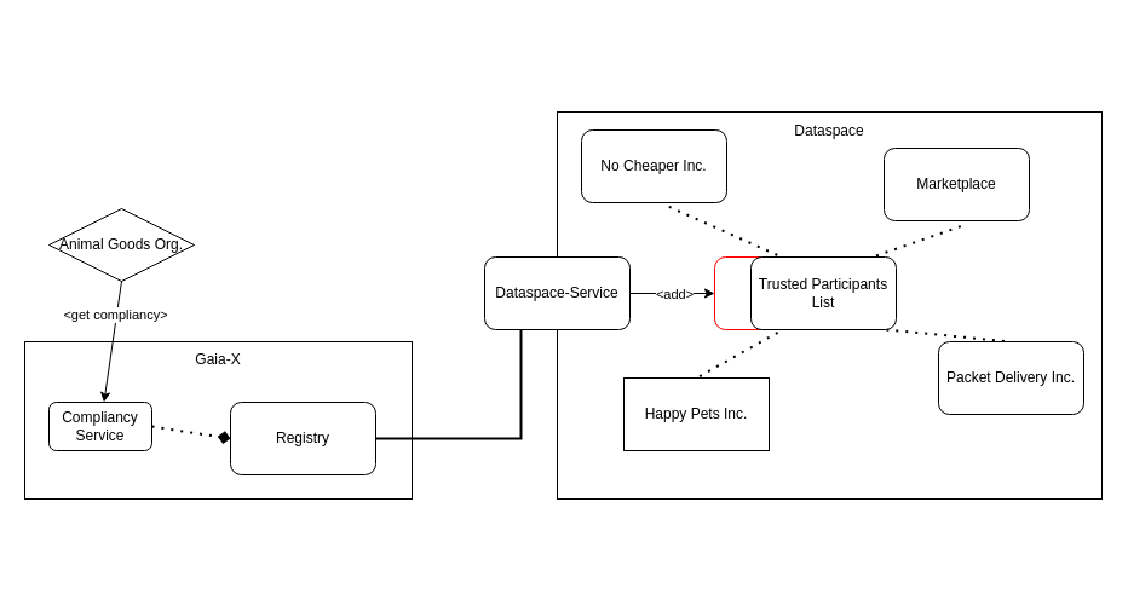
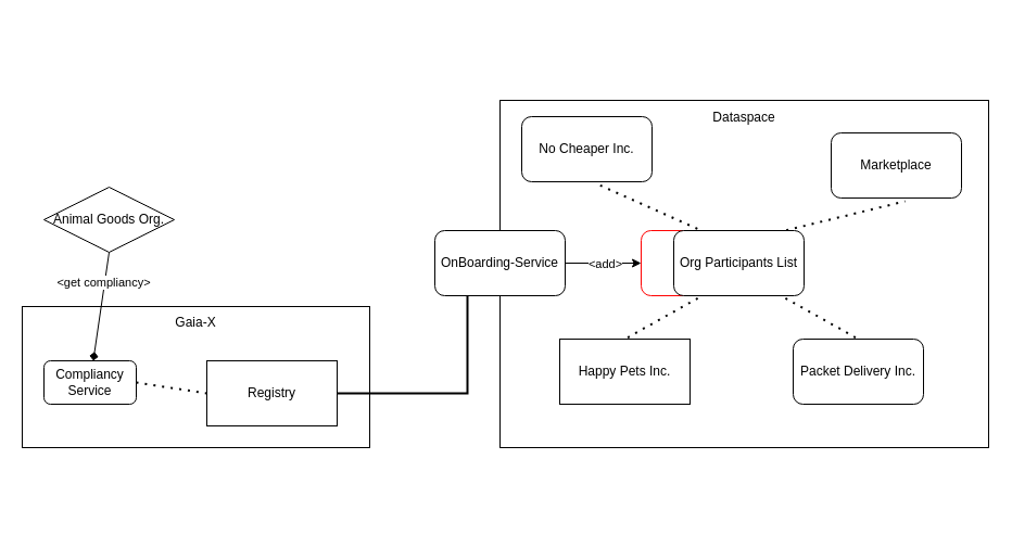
- <mxCell id="5" value="Marketplace" style="rounded=1;whiteSpace=wrap;html=1;" vertex="1" parent="3"><mxGeometry x="270" y="30" width="120" height="60" as="geometry" /></mxCell>
+ <mxCell id="5" value="Marketplace" style="rounded=1;whiteSpace=wrap;html=1;" vertex="1" parent="3"><mxGeometry x="305" y="30" width="120" height="60" as="geometry" /></mxCell>
- <mxCell id="26" value="Dataspace-Service" style="rounded=1;whiteSpace=wrap;html=1;" vertex="1" parent="1"><mxGeometry x="400" y="140" width="120" height="60" as="geometry" /></mxCell>
+ <mxCell id="26" value="OnBoarding-Service" style="rounded=1;whiteSpace=wrap;html=1;" vertex="1" parent="1"><mxGeometry x="400" y="140" width="120" height="60" as="geometry" /></mxCell>
- <mxCell id="14" value="Trusted Participants List" style="rounded=1;whiteSpace=wrap;html=1;" vertex="1" parent="3"><mxGeometry x="160" y="120" width="120" height="60" as="geometry" /></mxCell>
+ <mxCell id="14" value="Org Participants List" style="rounded=1;whiteSpace=wrap;html=1;" vertex="1" parent="3"><mxGeometry x="160" y="120" width="120" height="60" as="geometry" /></mxCell>
- <mxCell id="8" value="Packet Delivery Inc." style="rounded=1;whiteSpace=wrap;html=1;" vertex="1" parent="3"><mxGeometry x="315" y="190" width="120" height="60" as="geometry" /></mxCell>
+ <mxCell id="8" value="Packet Delivery Inc." style="rounded=1;whiteSpace=wrap;html=1;" vertex="1" parent="3"><mxGeometry x="270" y="220" width="120" height="60" as="geometry" /></mxCell>
- <mxCell id="24" value="" style="endArrow=classic;html=1;rounded=0;exitX=0.5;exitY=1;exitDx=0;exitDy=0;" edge="1" parent="1" source="17" target="20"><mxGeometry width="50" height="50" relative="1" as="geometry"><mxPoint x="-40" y="210" as="sourcePoint" /><mxPoint x="10" y="160" as="targetPoint" /></mxGeometry></mxCell>
+ <mxCell id="24" value="" style="endArrow=diamond;html=1;rounded=0;exitX=0.5;exitY=1;exitDx=0;exitDy=0;" edge="1" parent="1" source="17" target="20"><mxGeometry width="50" height="50" relative="1" as="geometry"><mxPoint x="-40" y="210" as="sourcePoint" /><mxPoint x="10" y="160" as="targetPoint" /></mxGeometry></mxCell>
- <mxCell id="22" value="" style="endArrow=diamond;dashed=1;html=1;dashPattern=1 3;strokeWidth=2;rounded=0;entryX=0;entryY=0.5;entryDx=0;entryDy=0;exitX=1;exitY=0.5;exitDx=0;exitDy=0;" edge="1" parent="18" source="20" target="21"><mxGeometry width="50" height="50" relative="1" as="geometry"><mxPoint x="110" y="230" as="sourcePoint" /><mxPoint x="160" y="180" as="targetPoint" /></mxGeometry></mxCell>
+ <mxCell id="22" value="" style="endArrow=none;dashed=1;html=1;dashPattern=1 3;strokeWidth=2;rounded=0;entryX=0;entryY=0.5;entryDx=0;entryDy=0;exitX=1;exitY=0.5;exitDx=0;exitDy=0;" edge="1" parent="18" source="20" target="21"><mxGeometry width="50" height="50" relative="1" as="geometry"><mxPoint x="110" y="230" as="sourcePoint" /><mxPoint x="160" y="180" as="targetPoint" /></mxGeometry></mxCell>
- <mxCell id="21" value="Registry" style="rounded=1;whiteSpace=wrap;html=1;" vertex="1" parent="18"><mxGeometry x="170" y="50" width="120" height="60" as="geometry" /></mxCell>
+ <mxCell id="21" value="Registry" style="whiteSpace=wrap;html=1;rounded=0;" vertex="1" parent="18"><mxGeometry x="170" y="50" width="120" height="60" as="geometry" /></mxCell>
